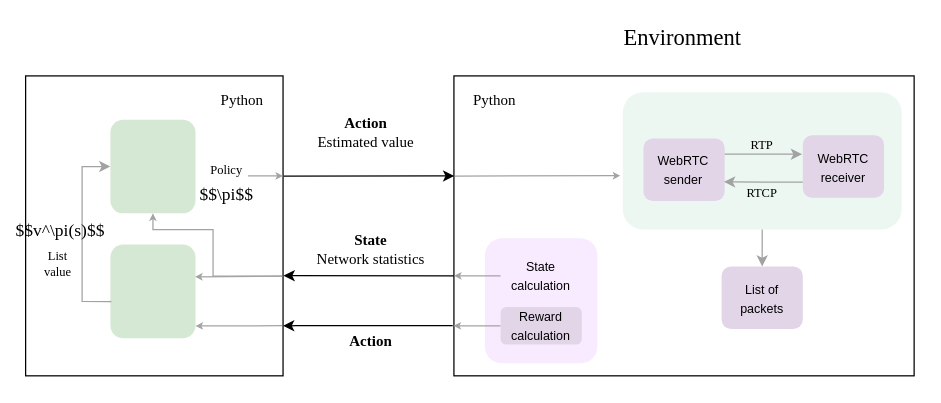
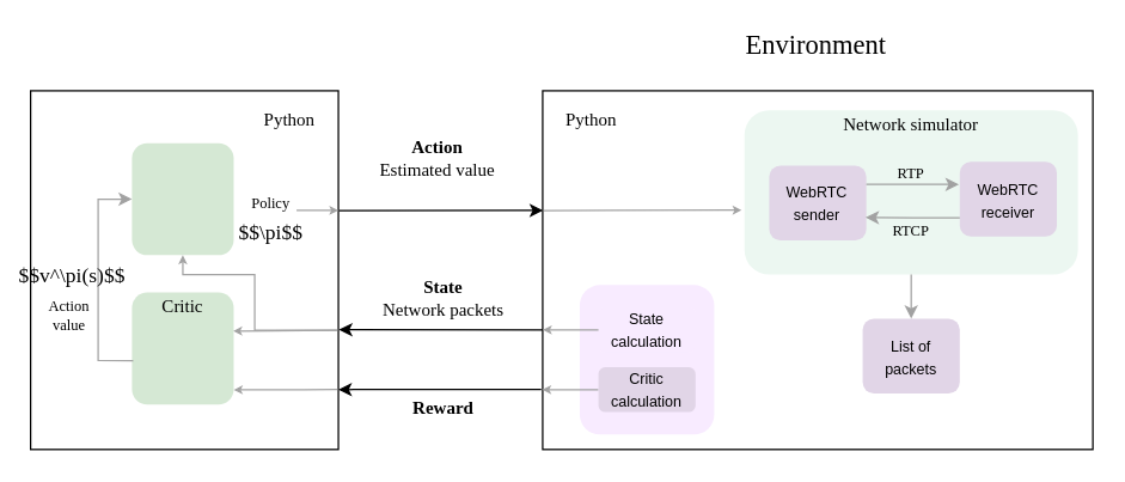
+ <mxCell id="5" value="&lt;font style=&quot;font-size: 12px;&quot; face=&quot;Computer Modern&quot;&gt;Network simulator&lt;/font&gt;" style="text;html=1;strokeColor=none;fillColor=none;align=center;verticalAlign=middle;whiteSpace=wrap;rounded=0;" vertex="1" parent="1"><mxGeometry x="498.03" y="73" width="222.97" height="20" as="geometry" /></mxCell>
- <mxCell id="34" value="&lt;font style=&quot;font-size: 12px;&quot; face=&quot;Computer Modern&quot;&gt;&lt;b&gt;State&lt;/b&gt;&lt;br&gt;Network statistics&lt;br&gt;&lt;/font&gt;" style="text;html=1;strokeColor=none;fillColor=none;align=center;verticalAlign=middle;whiteSpace=wrap;rounded=0;" vertex="1" parent="1"><mxGeometry x="229.52" y="179" width="133.22" height="40" as="geometry" /></mxCell>
+ <mxCell id="34" value="&lt;font style=&quot;font-size: 12px;&quot; face=&quot;Computer Modern&quot;&gt;&lt;b&gt;State&lt;/b&gt;&lt;br&gt;Network packets&lt;br&gt;&lt;/font&gt;" style="text;html=1;strokeColor=none;fillColor=none;align=center;verticalAlign=middle;whiteSpace=wrap;rounded=0;" vertex="1" parent="1"><mxGeometry x="229.52" y="179" width="133.22" height="40" as="geometry" /></mxCell>
+ <mxCell id="28" value="&lt;font style=&quot;font-size: 12px;&quot; face=&quot;Computer Modern&quot;&gt;Critic&lt;/font&gt;" style="text;html=1;strokeColor=none;fillColor=none;align=center;verticalAlign=middle;whiteSpace=wrap;rounded=0;" vertex="1" parent="1"><mxGeometry x="103.1" y="195" width="37.58" height="20" as="geometry" /></mxCell>
- <mxCell id="33" value="&lt;div style=&quot;&quot;&gt;&lt;span style=&quot;font-size: 10px; font-family: &amp;quot;Computer Modern&amp;quot;; background-color: initial;&quot;&gt;List&lt;/span&gt;&lt;/div&gt;&lt;font style=&quot;font-size: 10px;&quot; face=&quot;Computer Modern&quot;&gt;&lt;div style=&quot;&quot;&gt;&lt;span style=&quot;background-color: initial;&quot;&gt;value&lt;/span&gt;&lt;/div&gt;&lt;/font&gt;" style="text;html=1;strokeColor=none;fillColor=none;align=center;verticalAlign=middle;whiteSpace=wrap;rounded=0;" vertex="1" parent="1"><mxGeometry x="26.66" y="196.25" width="38.24" height="27.5" as="geometry" /></mxCell>
+ <mxCell id="33" value="&lt;div style=&quot;&quot;&gt;&lt;span style=&quot;font-size: 10px; font-family: &amp;quot;Computer Modern&amp;quot;; background-color: initial;&quot;&gt;Action&lt;/span&gt;&lt;/div&gt;&lt;font style=&quot;font-size: 10px;&quot; face=&quot;Computer Modern&quot;&gt;&lt;div style=&quot;&quot;&gt;&lt;span style=&quot;background-color: initial;&quot;&gt;value&lt;/span&gt;&lt;/div&gt;&lt;/font&gt;" style="text;html=1;strokeColor=none;fillColor=none;align=center;verticalAlign=middle;whiteSpace=wrap;rounded=0;" vertex="1" parent="1"><mxGeometry x="26.66" y="196.25" width="38.24" height="27.5" as="geometry" /></mxCell>
- <mxCell id="38" value="&lt;font style=&quot;font-size: 10px;&quot;&gt;Reward&lt;br&gt;calculation&lt;br&gt;&lt;/font&gt;" style="rounded=1;whiteSpace=wrap;html=1;fillColor=#e1d5e7;strokeColor=none;" vertex="1" parent="1"><mxGeometry x="400.06" y="245" width="65" height="30" as="geometry" /></mxCell>
+ <mxCell id="38" value="&lt;font style=&quot;font-size: 10px;&quot;&gt;Critic&lt;br&gt;calculation&lt;br&gt;&lt;/font&gt;" style="rounded=1;whiteSpace=wrap;html=1;fillColor=#e1d5e7;strokeColor=none;" vertex="1" parent="1"><mxGeometry x="400.06" y="245" width="65" height="30" as="geometry" /></mxCell>
- <mxCell id="22" value="&lt;font style=&quot;font-size: 12px;&quot; face=&quot;Computer Modern&quot;&gt;&lt;b&gt;Action&lt;/b&gt;&lt;/font&gt;" style="text;html=1;strokeColor=none;fillColor=none;align=center;verticalAlign=middle;whiteSpace=wrap;rounded=0;" vertex="1" parent="1"><mxGeometry x="229.52" y="262.5" width="133.22" height="20" as="geometry" /></mxCell>
+ <mxCell id="22" value="&lt;font style=&quot;font-size: 12px;&quot; face=&quot;Computer Modern&quot;&gt;&lt;b&gt;Reward&lt;/b&gt;&lt;/font&gt;" style="text;html=1;strokeColor=none;fillColor=none;align=center;verticalAlign=middle;whiteSpace=wrap;rounded=0;" vertex="1" parent="1"><mxGeometry x="229.52" y="262.5" width="133.22" height="20" as="geometry" /></mxCell>
